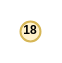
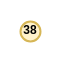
- <mxCell id="4" value="18" style="text;html=1;strokeColor=none;fillColor=none;align=center;verticalAlign=middle;whiteSpace=wrap;rounded=0;fontStyle=1" parent="2" vertex="1"><mxGeometry width="20" height="20" as="geometry" /></mxCell>
+ <mxCell id="4" value="38" style="text;html=1;strokeColor=none;fillColor=none;align=center;verticalAlign=middle;whiteSpace=wrap;rounded=0;fontStyle=1" parent="2" vertex="1"><mxGeometry width="20" height="20" as="geometry" /></mxCell>
